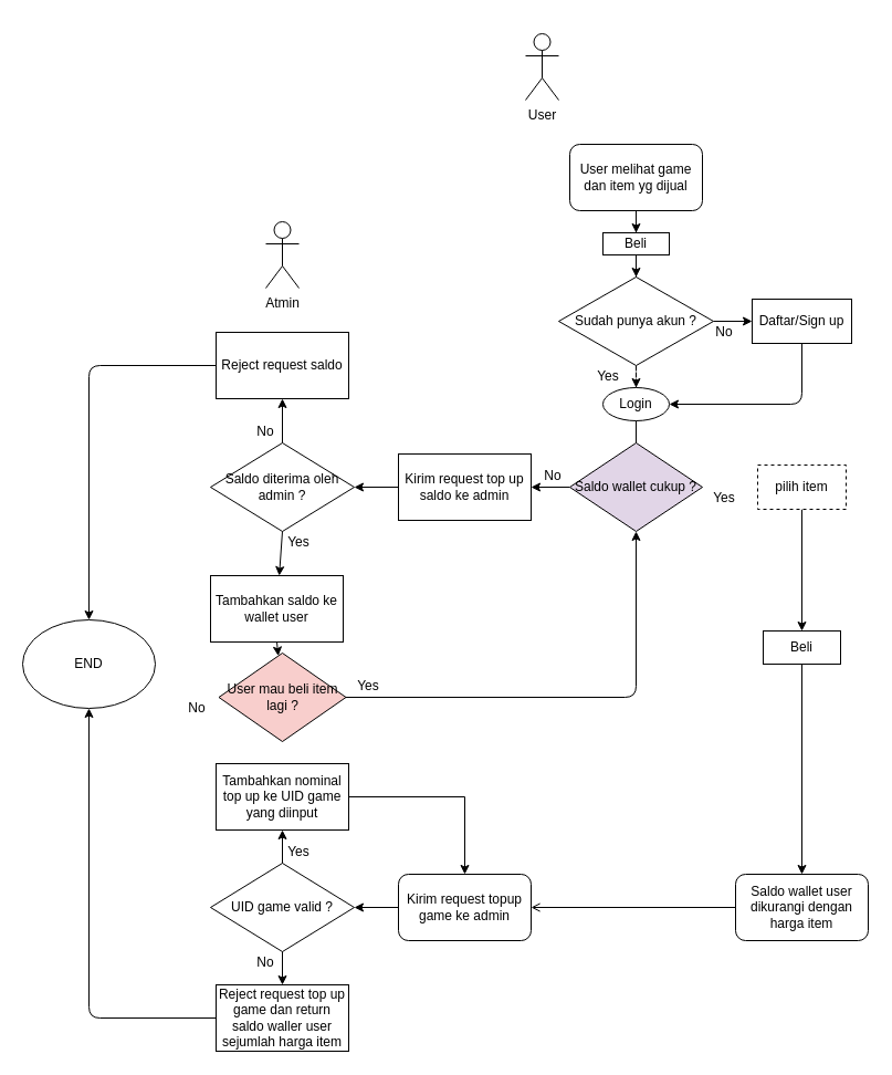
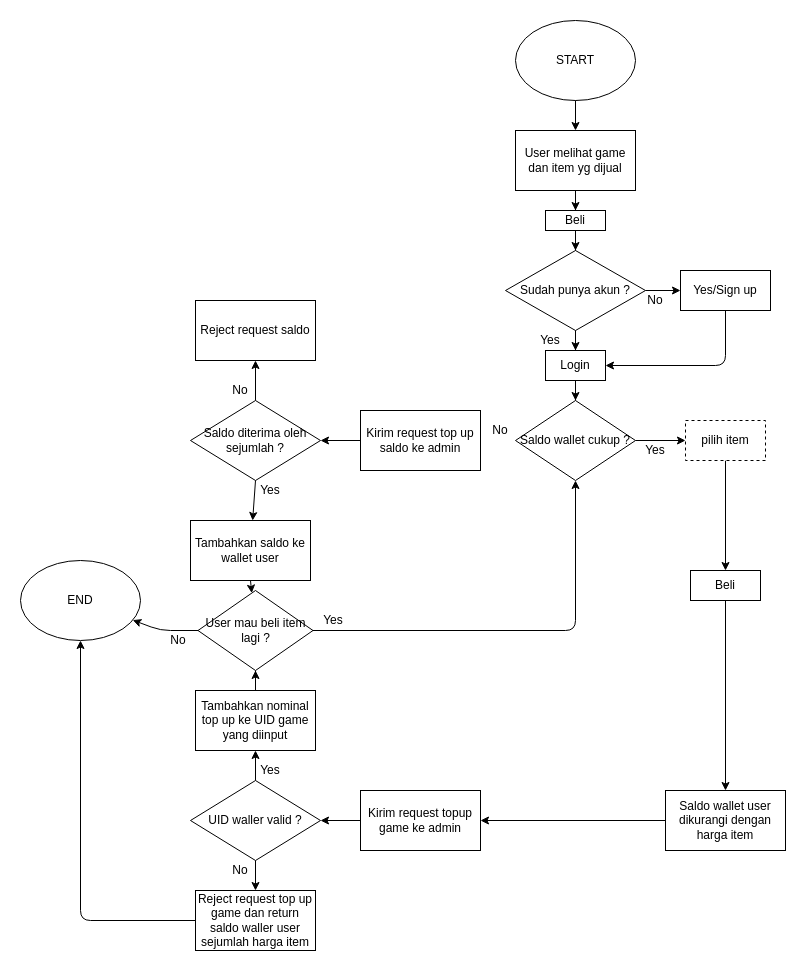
- <mxCell id="51" value="User" style="shape=umlActor;verticalLabelPosition=bottom;verticalAlign=top;html=1;outlineConnect=0;" vertex="1" parent="1"><mxGeometry x="475" y="30" width="30" height="60" as="geometry" /></mxCell>
+ <mxCell id="2" value="START" style="ellipse;whiteSpace=wrap;html=1;" vertex="1" parent="1"><mxGeometry x="515" y="20" width="120" height="80" as="geometry" /></mxCell>
+ <mxCell id="38" value="" style="endArrow=classic;html=1;exitX=0.5;exitY=1;exitDx=0;exitDy=0;" edge="1" parent="1" source="2" target="10"><mxGeometry width="50" height="50" relative="1" as="geometry"><mxPoint x="430" y="330" as="sourcePoint" /><mxPoint x="480" y="280" as="targetPoint" /></mxGeometry></mxCell>
- <mxCell id="10" value="User melihat game dan item yg dijual" style="whiteSpace=wrap;html=1;rounded=1;" vertex="1" parent="1"><mxGeometry x="515" y="130" width="120" height="60" as="geometry" /></mxCell>
+ <mxCell id="10" value="User melihat game dan item yg dijual" style="rounded=0;whiteSpace=wrap;html=1;" vertex="1" parent="1"><mxGeometry x="515" y="130" width="120" height="60" as="geometry" /></mxCell>
- <mxCell id="50" value="Atmin" style="shape=umlActor;verticalLabelPosition=bottom;verticalAlign=top;html=1;outlineConnect=0;" vertex="1" parent="1"><mxGeometry x="240" y="200" width="30" height="60" as="geometry" /></mxCell>
- <mxCell id="6" value="Daftar/Sign up" style="rounded=0;whiteSpace=wrap;html=1;" vertex="1" parent="1"><mxGeometry x="680" y="270" width="90" height="40" as="geometry" /></mxCell>
+ <mxCell id="6" value="Yes/Sign up" style="rounded=0;whiteSpace=wrap;html=1;" vertex="1" parent="1"><mxGeometry x="680" y="270" width="90" height="40" as="geometry" /></mxCell>
- <mxCell id="3" value="" style="edgeStyle=orthogonalEdgeStyle;rounded=0;orthogonalLoop=1;jettySize=auto;html=1;dashed=1;" edge="1" parent="1" source="5" target="8"><mxGeometry relative="1" as="geometry" /></mxCell>
+ <mxCell id="3" value="" style="edgeStyle=orthogonalEdgeStyle;rounded=0;orthogonalLoop=1;jettySize=auto;html=1;" edge="1" parent="1" source="5" target="8"><mxGeometry relative="1" as="geometry" /></mxCell>
- <mxCell id="8" value="Login" style="ellipse;whiteSpace=wrap;html=1;" vertex="1" parent="1"><mxGeometry x="545" y="350" width="60" height="30" as="geometry" /></mxCell>
+ <mxCell id="8" value="Login" style="rounded=0;whiteSpace=wrap;html=1;" vertex="1" parent="1"><mxGeometry x="545" y="350" width="60" height="30" as="geometry" /></mxCell>
- <mxCell id="33" value="" style="endArrow=classic;html=1;exitX=0;exitY=0.5;exitDx=0;exitDy=0;entryX=0.5;entryY=0;entryDx=0;entryDy=0;" edge="1" parent="1" source="20" target="27"><mxGeometry width="50" height="50" relative="1" as="geometry"><mxPoint x="360" y="490" as="sourcePoint" /><mxPoint x="410" y="440" as="targetPoint" /><Array as="points"><mxPoint x="80" y="330" /></Array></mxGeometry></mxCell>
- <mxCell id="7" value="" style="edgeStyle=orthogonalEdgeStyle;rounded=0;orthogonalLoop=1;jettySize=auto;html=1;endArrow=none;" edge="1" parent="1" source="8" target="16"><mxGeometry relative="1" as="geometry" /></mxCell>
+ <mxCell id="7" value="" style="edgeStyle=orthogonalEdgeStyle;rounded=0;orthogonalLoop=1;jettySize=auto;html=1;" edge="1" parent="1" source="8" target="16"><mxGeometry relative="1" as="geometry" /></mxCell>
- <mxCell id="18" value="Saldo diterima oleh admin ?" style="rhombus;whiteSpace=wrap;html=1;" vertex="1" parent="1"><mxGeometry x="190" y="400" width="130" height="80" as="geometry" /></mxCell>
+ <mxCell id="18" value="Saldo diterima oleh sejumlah ?" style="rhombus;whiteSpace=wrap;html=1;" vertex="1" parent="1"><mxGeometry x="190" y="400" width="130" height="80" as="geometry" /></mxCell>
- <mxCell id="14" value="" style="edgeStyle=orthogonalEdgeStyle;rounded=0;orthogonalLoop=1;jettySize=auto;html=1;" edge="1" parent="1" source="16" target="17"><mxGeometry relative="1" as="geometry" /></mxCell>
- <mxCell id="16" value="Saldo wallet cukup ?" style="rhombus;whiteSpace=wrap;html=1;fillColor=#e1d5e7;" vertex="1" parent="1"><mxGeometry x="515" y="400" width="120" height="80" as="geometry" /></mxCell>
+ <mxCell id="16" value="Saldo wallet cukup ?" style="rhombus;whiteSpace=wrap;html=1;" vertex="1" parent="1"><mxGeometry x="515" y="400" width="120" height="80" as="geometry" /></mxCell>
+ <mxCell id="15" value="" style="edgeStyle=orthogonalEdgeStyle;rounded=0;orthogonalLoop=1;jettySize=auto;html=1;" edge="1" parent="1" source="16" target="22"><mxGeometry relative="1" as="geometry" /></mxCell>
+ <mxCell id="55" value="" style="endArrow=classic;html=1;exitX=0;exitY=0.5;exitDx=0;exitDy=0;" edge="1" parent="1" source="52" target="27"><mxGeometry width="50" height="50" relative="1" as="geometry"><mxPoint x="200" y="740" as="sourcePoint" /><mxPoint x="250" y="690" as="targetPoint" /><Array as="points"><mxPoint x="160" y="630" /></Array></mxGeometry></mxCell>
- <mxCell id="52" value="User mau beli item lagi ?" style="rhombus;whiteSpace=wrap;html=1;fillColor=#f8cecc;" vertex="1" parent="1"><mxGeometry x="197.5" y="590" width="115" height="80" as="geometry" /></mxCell>
+ <mxCell id="52" value="User mau beli item lagi ?" style="rhombus;whiteSpace=wrap;html=1;" vertex="1" parent="1"><mxGeometry x="197.5" y="590" width="115" height="80" as="geometry" /></mxCell>
- <mxCell id="28" value="" style="edgeStyle=orthogonalEdgeStyle;rounded=0;orthogonalLoop=1;jettySize=auto;html=1;" edge="1" parent="1" source="29" target="24"><mxGeometry relative="1" as="geometry" /></mxCell>
+ <mxCell id="28" value="" style="edgeStyle=orthogonalEdgeStyle;rounded=0;orthogonalLoop=1;jettySize=auto;html=1;" edge="1" parent="1" source="29" target="52"><mxGeometry relative="1" as="geometry" /></mxCell>
- <mxCell id="25" value="UID game valid ?" style="rhombus;whiteSpace=wrap;html=1;" vertex="1" parent="1"><mxGeometry x="190" y="780" width="130" height="80" as="geometry" /></mxCell>
+ <mxCell id="25" value="UID waller valid ?" style="rhombus;whiteSpace=wrap;html=1;" vertex="1" parent="1"><mxGeometry x="190" y="780" width="130" height="80" as="geometry" /></mxCell>
- <mxCell id="24" value="Kirim request topup game ke admin" style="whiteSpace=wrap;html=1;rounded=1;" vertex="1" parent="1"><mxGeometry x="360" y="790" width="120" height="60" as="geometry" /></mxCell>
+ <mxCell id="24" value="Kirim request topup game ke admin" style="rounded=0;whiteSpace=wrap;html=1;" vertex="1" parent="1"><mxGeometry x="360" y="790" width="120" height="60" as="geometry" /></mxCell>
- <mxCell id="41" value="" style="endArrow=open;html=1;exitX=0;exitY=0.5;exitDx=0;exitDy=0;entryX=1;entryY=0.5;entryDx=0;entryDy=0;" edge="1" parent="1" source="23" target="24"><mxGeometry width="50" height="50" relative="1" as="geometry"><mxPoint x="280" y="590" as="sourcePoint" /><mxPoint x="330" y="540" as="targetPoint" /></mxGeometry></mxCell>
+ <mxCell id="41" value="" style="endArrow=classic;html=1;exitX=0;exitY=0.5;exitDx=0;exitDy=0;entryX=1;entryY=0.5;entryDx=0;entryDy=0;" edge="1" parent="1" source="23" target="24"><mxGeometry width="50" height="50" relative="1" as="geometry"><mxPoint x="280" y="590" as="sourcePoint" /><mxPoint x="330" y="540" as="targetPoint" /></mxGeometry></mxCell>
- <mxCell id="23" value="Saldo wallet user dikurangi dengan harga item" style="whiteSpace=wrap;html=1;rounded=1;" vertex="1" parent="1"><mxGeometry x="665" y="790" width="120" height="60" as="geometry" /></mxCell>
+ <mxCell id="23" value="Saldo wallet user dikurangi dengan harga item" style="rounded=0;whiteSpace=wrap;html=1;" vertex="1" parent="1"><mxGeometry x="665" y="790" width="120" height="60" as="geometry" /></mxCell>
